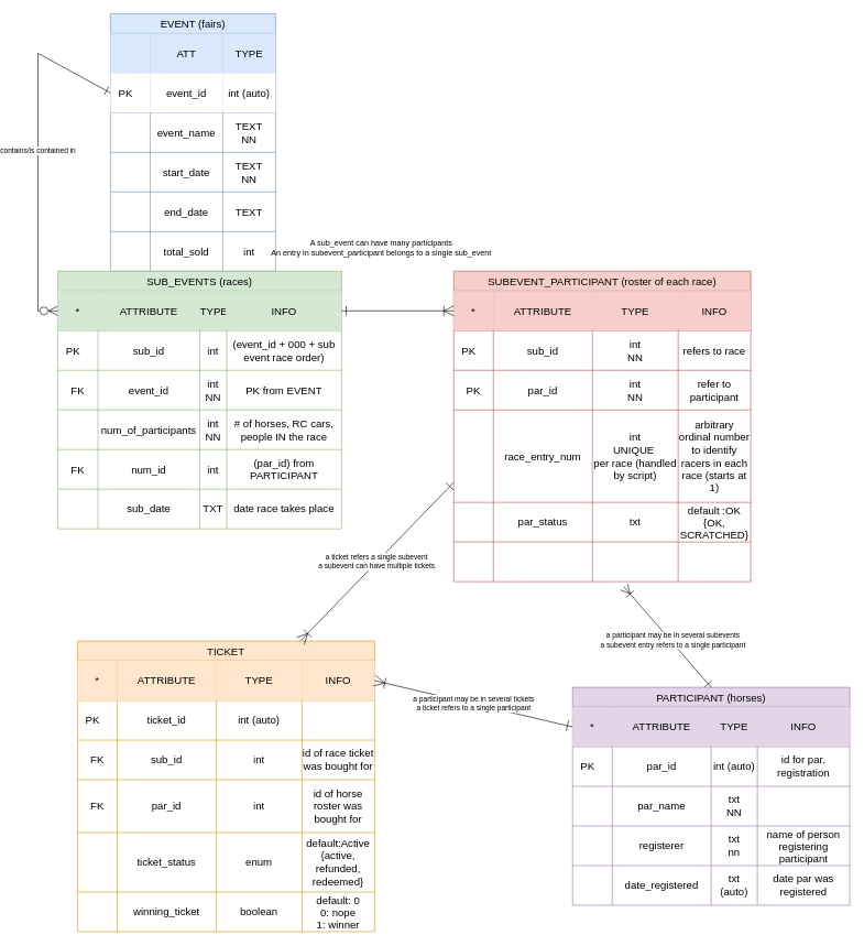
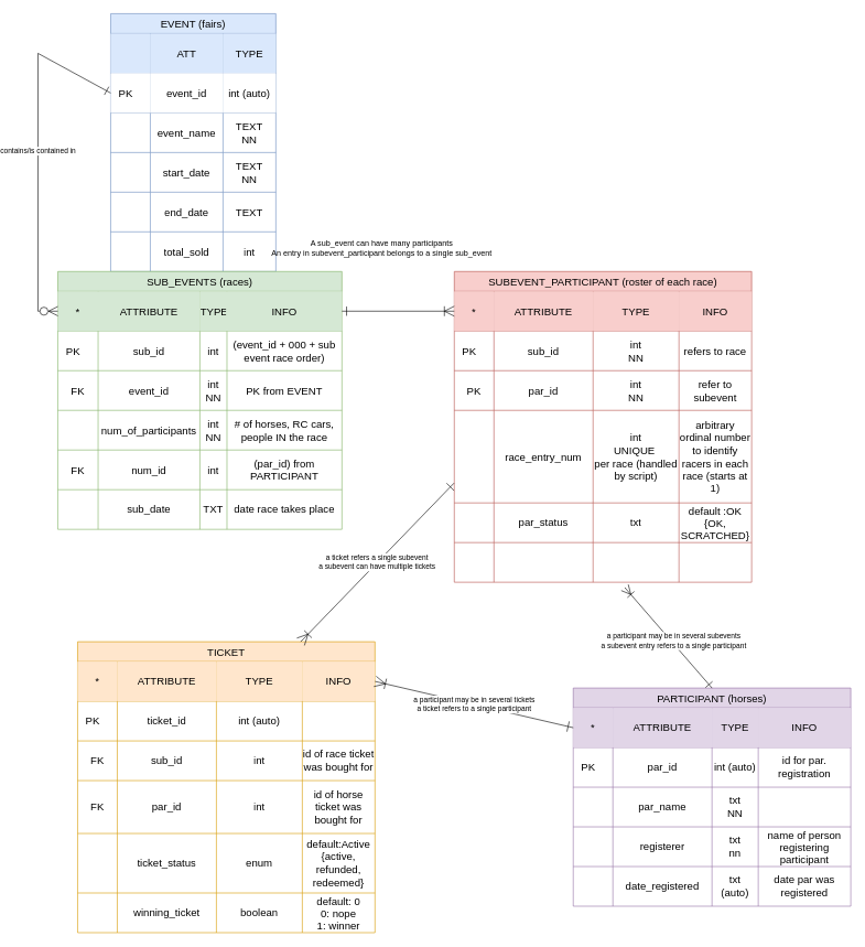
- <mxCell id="99" value="refer to participant" style="shape=partialRectangle;html=1;whiteSpace=wrap;connectable=0;strokeColor=inherit;overflow=hidden;fillColor=none;top=0;left=0;bottom=0;right=0;pointerEvents=1;fontSize=16;" vertex="1" parent="95"><mxGeometry x="340" width="110" height="60" as="geometry"><mxRectangle width="110" height="60" as="alternateBounds" /></mxGeometry></mxCell>
+ <mxCell id="99" value="refer to subevent" style="shape=partialRectangle;html=1;whiteSpace=wrap;connectable=0;strokeColor=inherit;overflow=hidden;fillColor=none;top=0;left=0;bottom=0;right=0;pointerEvents=1;fontSize=16;" vertex="1" parent="95"><mxGeometry x="340" width="110" height="60" as="geometry"><mxRectangle width="110" height="60" as="alternateBounds" /></mxGeometry></mxCell>
- <mxCell id="135" value="id of horse roster was bought for" style="shape=partialRectangle;html=1;whiteSpace=wrap;connectable=0;strokeColor=inherit;overflow=hidden;fillColor=none;top=0;left=0;bottom=0;right=0;pointerEvents=1;fontSize=16;" vertex="1" parent="131"><mxGeometry x="340" width="110" height="80" as="geometry"><mxRectangle width="110" height="80" as="alternateBounds" /></mxGeometry></mxCell>
+ <mxCell id="135" value="id of horse ticket was bought for" style="shape=partialRectangle;html=1;whiteSpace=wrap;connectable=0;strokeColor=inherit;overflow=hidden;fillColor=none;top=0;left=0;bottom=0;right=0;pointerEvents=1;fontSize=16;" vertex="1" parent="131"><mxGeometry x="340" width="110" height="80" as="geometry"><mxRectangle width="110" height="80" as="alternateBounds" /></mxGeometry></mxCell>
